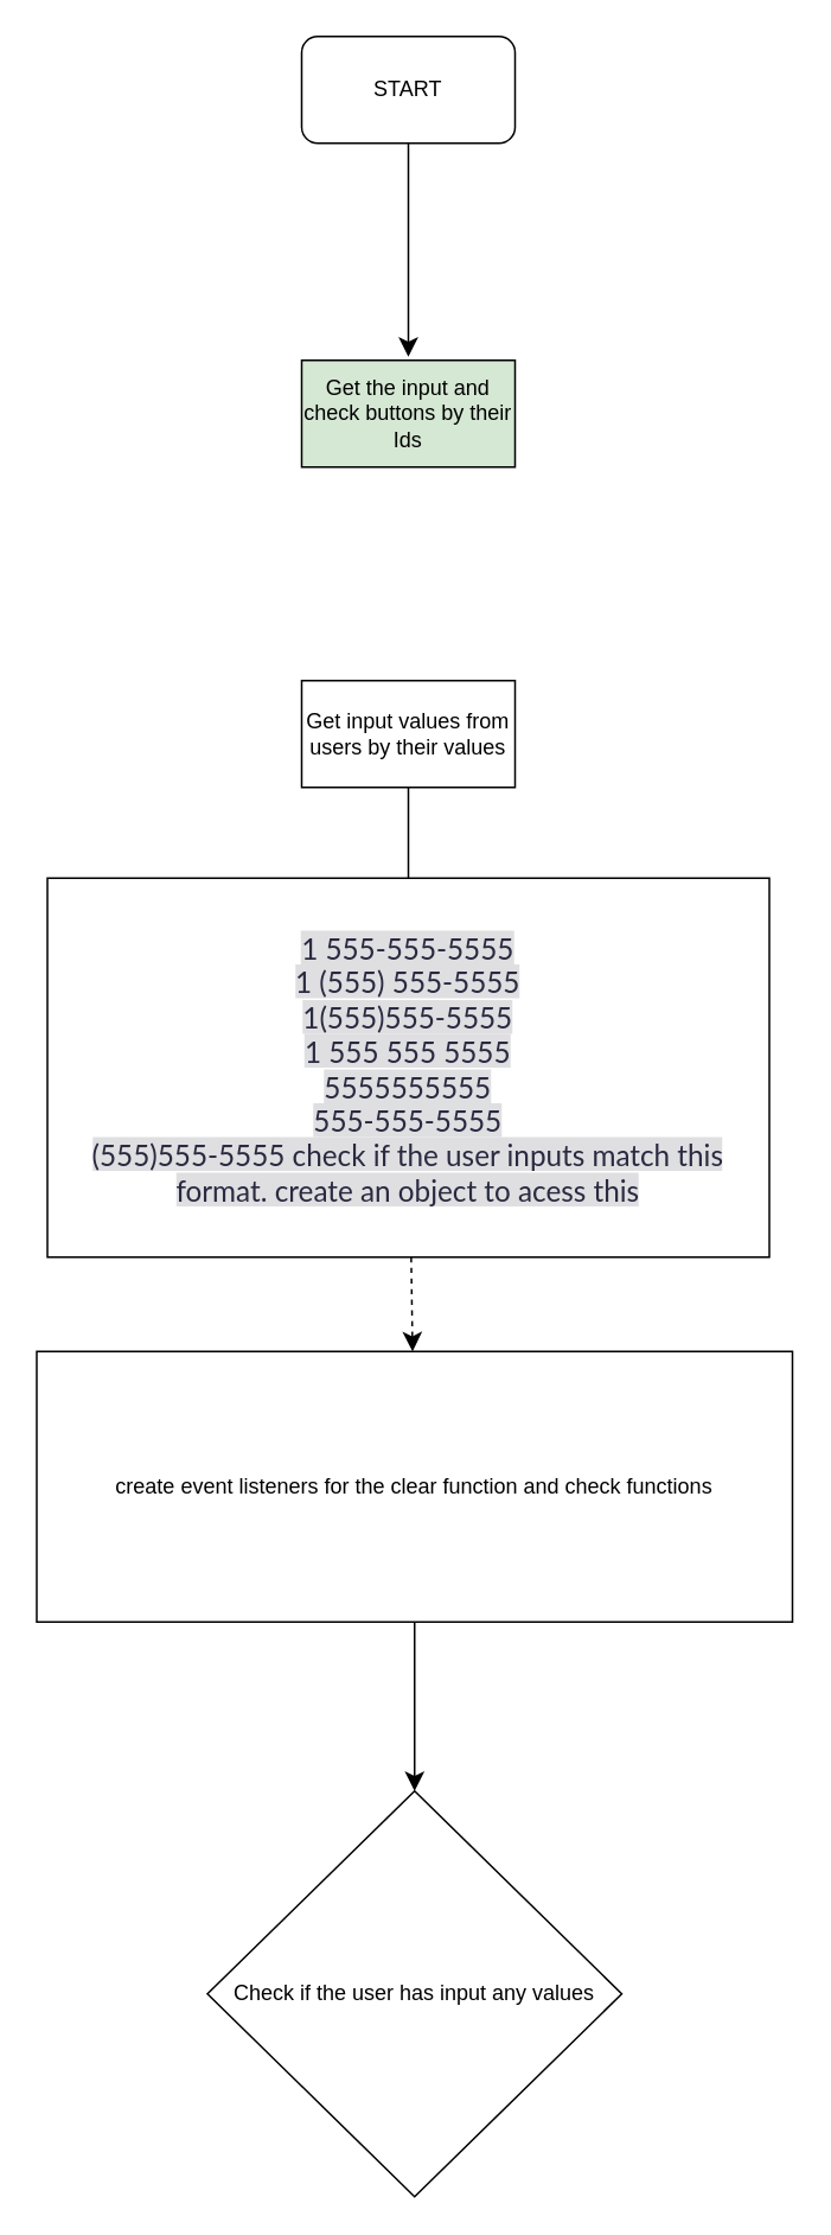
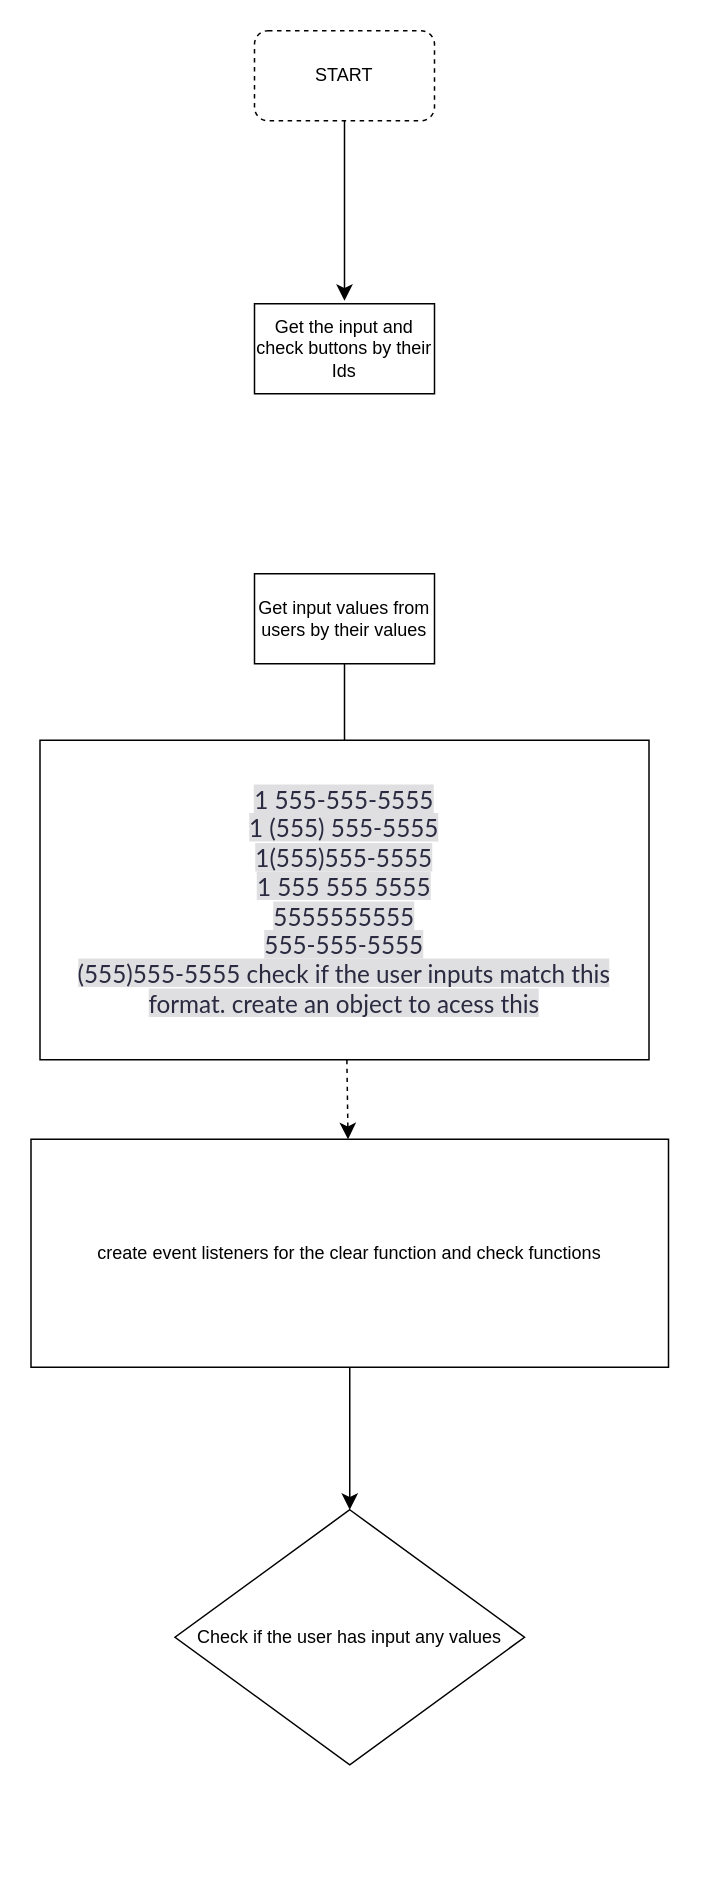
- <mxCell id="3" value="START" style="rounded=1;whiteSpace=wrap;html=1;" parent="1" vertex="1"><mxGeometry x="169" y="20" width="120" height="60" as="geometry" /></mxCell>
+ <mxCell id="3" value="START" style="rounded=1;whiteSpace=wrap;html=1;dashed=1;" parent="1" vertex="1"><mxGeometry x="169" y="20" width="120" height="60" as="geometry" /></mxCell>
- <mxCell id="4" value="Get the input and check buttons by their Ids" style="rounded=0;whiteSpace=wrap;html=1;fillColor=#d5e8d4;" parent="1" vertex="1"><mxGeometry x="169" y="202" width="120" height="60" as="geometry" /></mxCell>
+ <mxCell id="4" value="Get the input and check buttons by their Ids" style="rounded=0;whiteSpace=wrap;html=1;" parent="1" vertex="1"><mxGeometry x="169" y="202" width="120" height="60" as="geometry" /></mxCell>
- <mxCell id="7" value="Check if the user has input any values" style="rhombus;whiteSpace=wrap;html=1;" parent="1" vertex="1"><mxGeometry x="116" y="1006" width="233" height="228" as="geometry" /></mxCell>
+ <mxCell id="7" value="Check if the user has input any values" style="rhombus;whiteSpace=wrap;html=1;" parent="1" vertex="1"><mxGeometry x="116" y="1006" width="233" height="170" as="geometry" /></mxCell>
